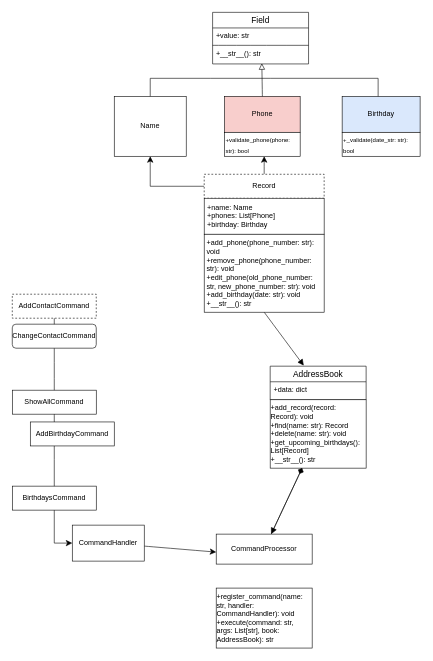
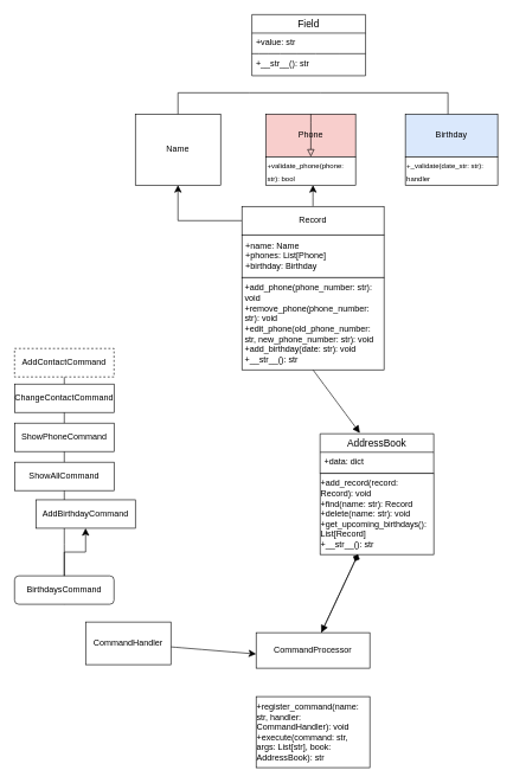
- <mxCell id="15" style="edgeStyle=none;curved=1;rounded=0;orthogonalLoop=1;jettySize=auto;html=1;exitX=0.5;exitY=0;exitDx=0;exitDy=0;entryX=0.513;entryY=0.967;entryDx=0;entryDy=0;entryPerimeter=0;fontSize=12;startSize=8;endSize=8;endArrow=block;endFill=0;" edge="1" parent="1" source="5" target="13"><mxGeometry relative="1" as="geometry" /></mxCell>
+ <mxCell id="15" style="edgeStyle=none;curved=1;rounded=0;orthogonalLoop=1;jettySize=auto;html=1;exitX=0.5;exitY=0;exitDx=0;exitDy=0;fontSize=12;startSize=8;endSize=8;endArrow=block;endFill=0;" edge="1" parent="1" source="5" target="7"><mxGeometry relative="1" as="geometry" /></mxCell>
- <mxCell id="9" value="&lt;sub&gt;+_validate(date_str: str): bool&lt;/sub&gt;" style="whiteSpace=wrap;html=1;align=left;" vertex="1" parent="1"><mxGeometry x="570" y="220" width="130" height="40" as="geometry" /></mxCell>
+ <mxCell id="9" value="&lt;sub&gt;+_validate(date_str: str): handler&lt;/sub&gt;" style="whiteSpace=wrap;html=1;align=left;" vertex="1" parent="1"><mxGeometry x="570" y="220" width="130" height="40" as="geometry" /></mxCell>
- <mxCell id="19" value="Record" style="whiteSpace=wrap;html=1;align=center;dashed=1;" vertex="1" parent="1"><mxGeometry x="340" y="290" width="200" height="40" as="geometry" /></mxCell>
+ <mxCell id="19" value="Record" style="whiteSpace=wrap;html=1;align=center;" vertex="1" parent="1"><mxGeometry x="340" y="290" width="200" height="40" as="geometry" /></mxCell>
- <mxCell id="32" value="ChangeContactCommand" style="whiteSpace=wrap;html=1;align=center;direction=west;rounded=1;" vertex="1" parent="1"><mxGeometry y="540" width="140" height="40" as="geometry" x="20" /></mxCell>
+ <mxCell id="32" value="ChangeContactCommand" style="whiteSpace=wrap;html=1;align=center;direction=west;" vertex="1" parent="1"><mxGeometry y="540" width="140" height="40" as="geometry" x="20" /></mxCell>
+ <mxCell id="33" value="ShowPhoneCommand" style="whiteSpace=wrap;html=1;align=center;direction=west;" vertex="1" parent="1"><mxGeometry y="595" width="140" height="40" as="geometry" x="20" /></mxCell>
- <mxCell id="37" value="BirthdaysCommand" style="whiteSpace=wrap;html=1;align=center;direction=west;" vertex="1" parent="1"><mxGeometry y="810" width="140" height="40" as="geometry" x="20" /></mxCell>
+ <mxCell id="37" value="BirthdaysCommand" style="whiteSpace=wrap;html=1;align=center;direction=west;rounded=1;" vertex="1" parent="1"><mxGeometry y="810" width="140" height="40" as="geometry" x="20" /></mxCell>
- <mxCell id="36" value="" style="edgeStyle=orthogonalEdgeStyle;rounded=0;orthogonalLoop=1;jettySize=auto;html=1;fontSize=12;startSize=8;endSize=8;entryX=0;entryY=0.5;entryDx=0;entryDy=0;" edge="1" parent="1" source="37" target="30"><mxGeometry relative="1" as="geometry" /></mxCell>
+ <mxCell id="36" value="" style="edgeStyle=orthogonalEdgeStyle;rounded=0;orthogonalLoop=1;jettySize=auto;html=1;fontSize=12;startSize=8;endSize=8;" edge="1" parent="1" source="37" target="35"><mxGeometry relative="1" as="geometry" /></mxCell>
